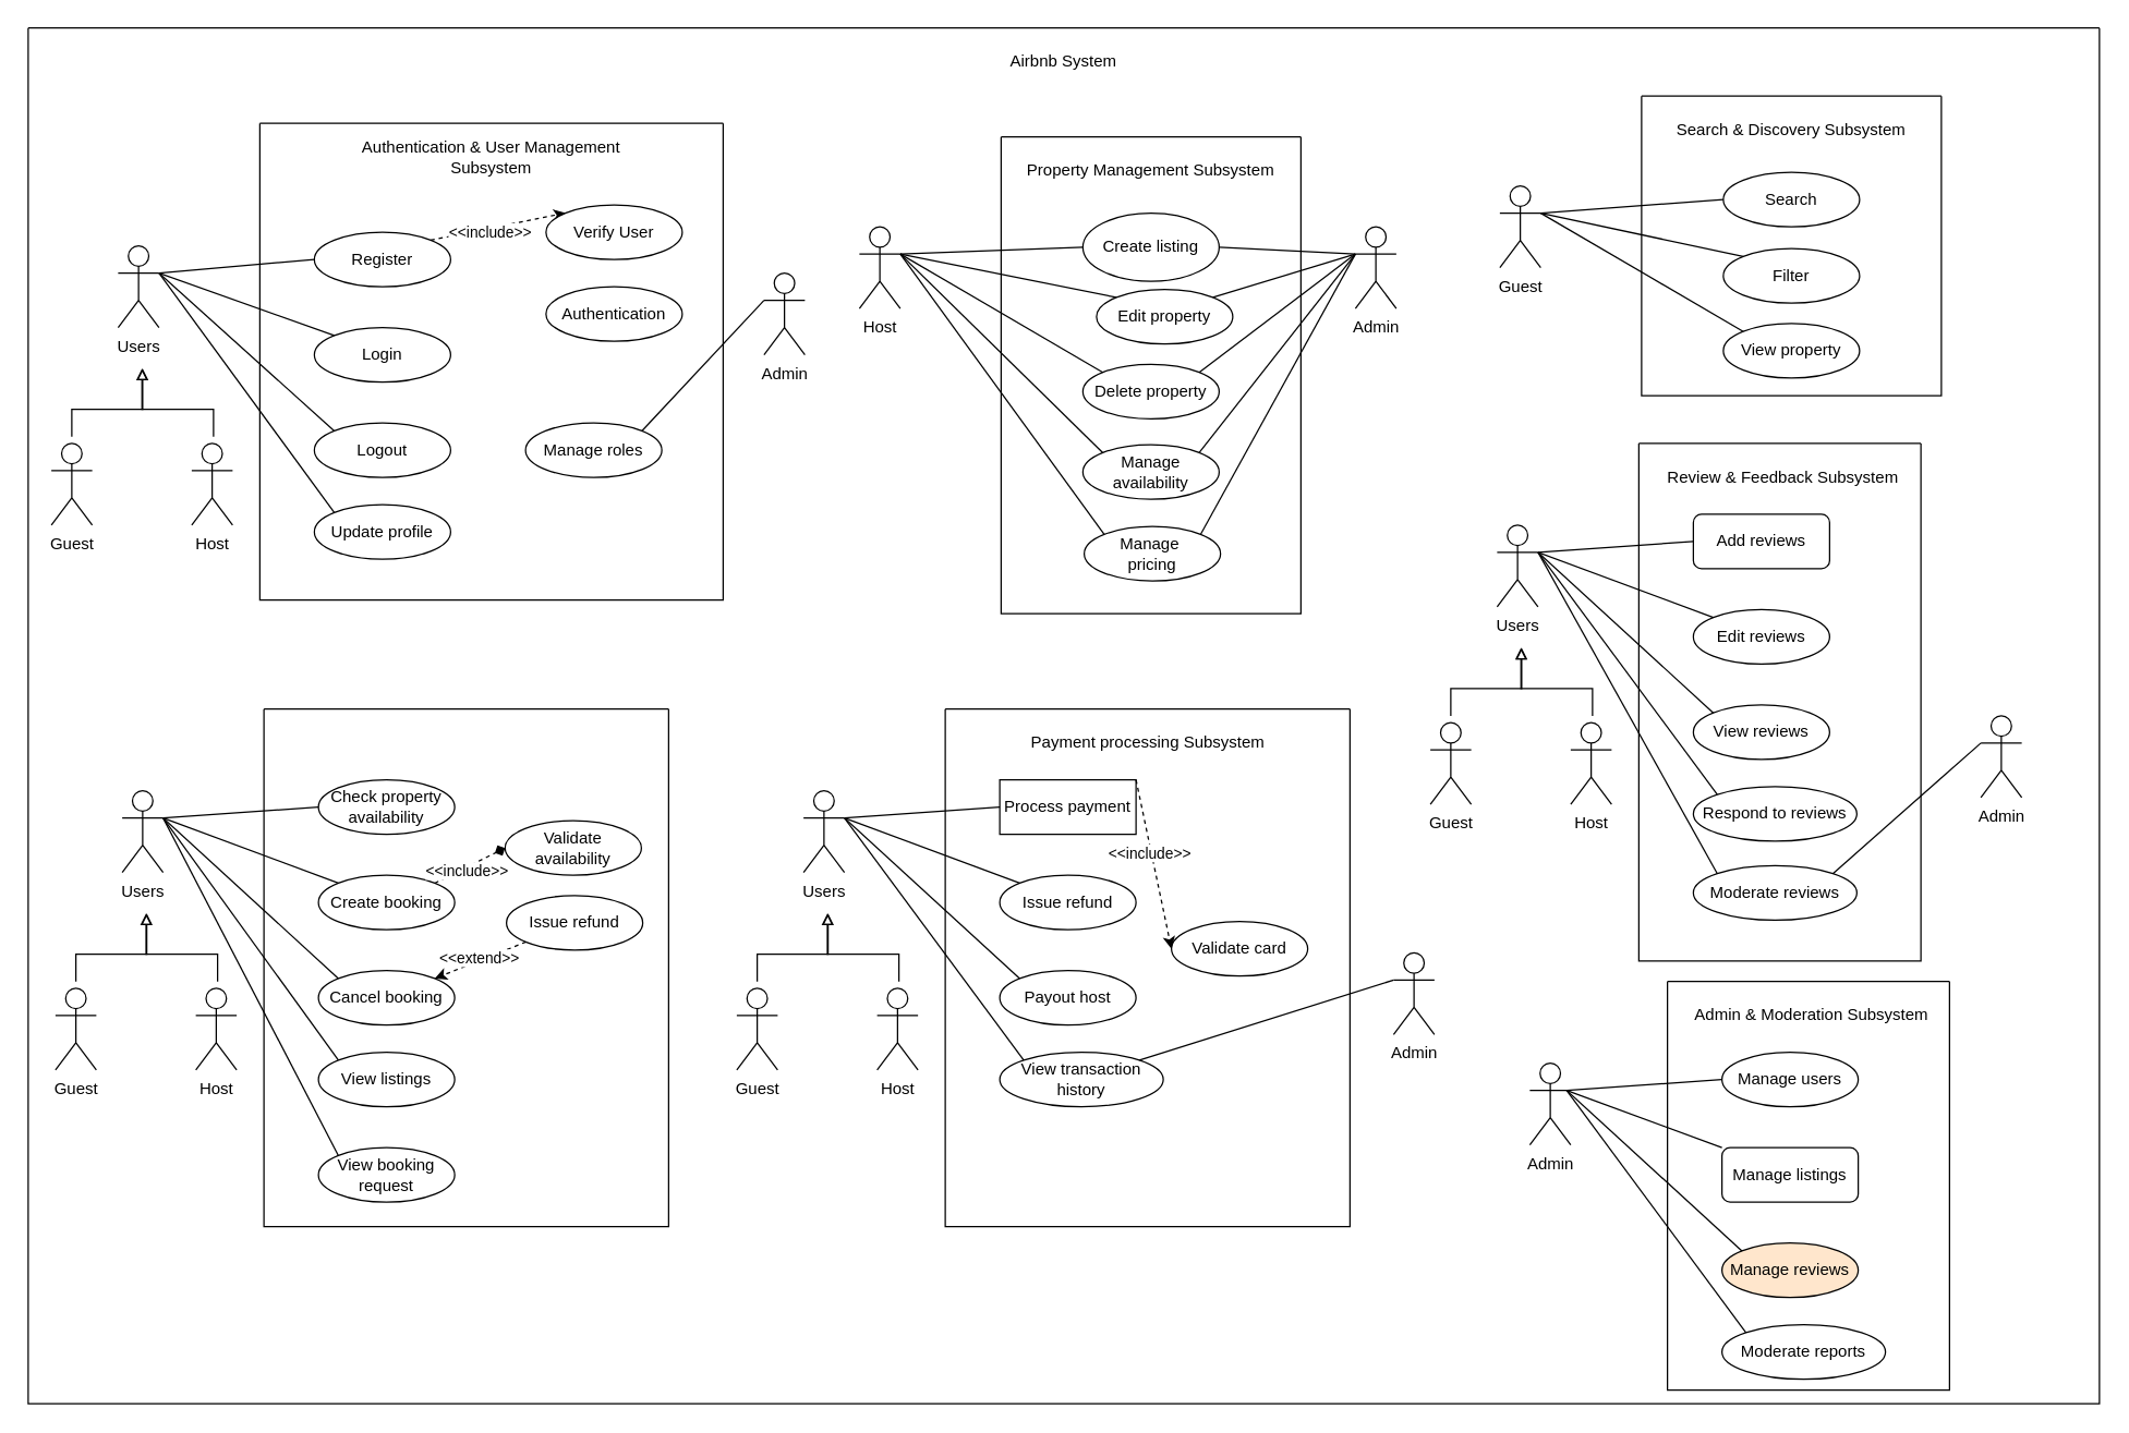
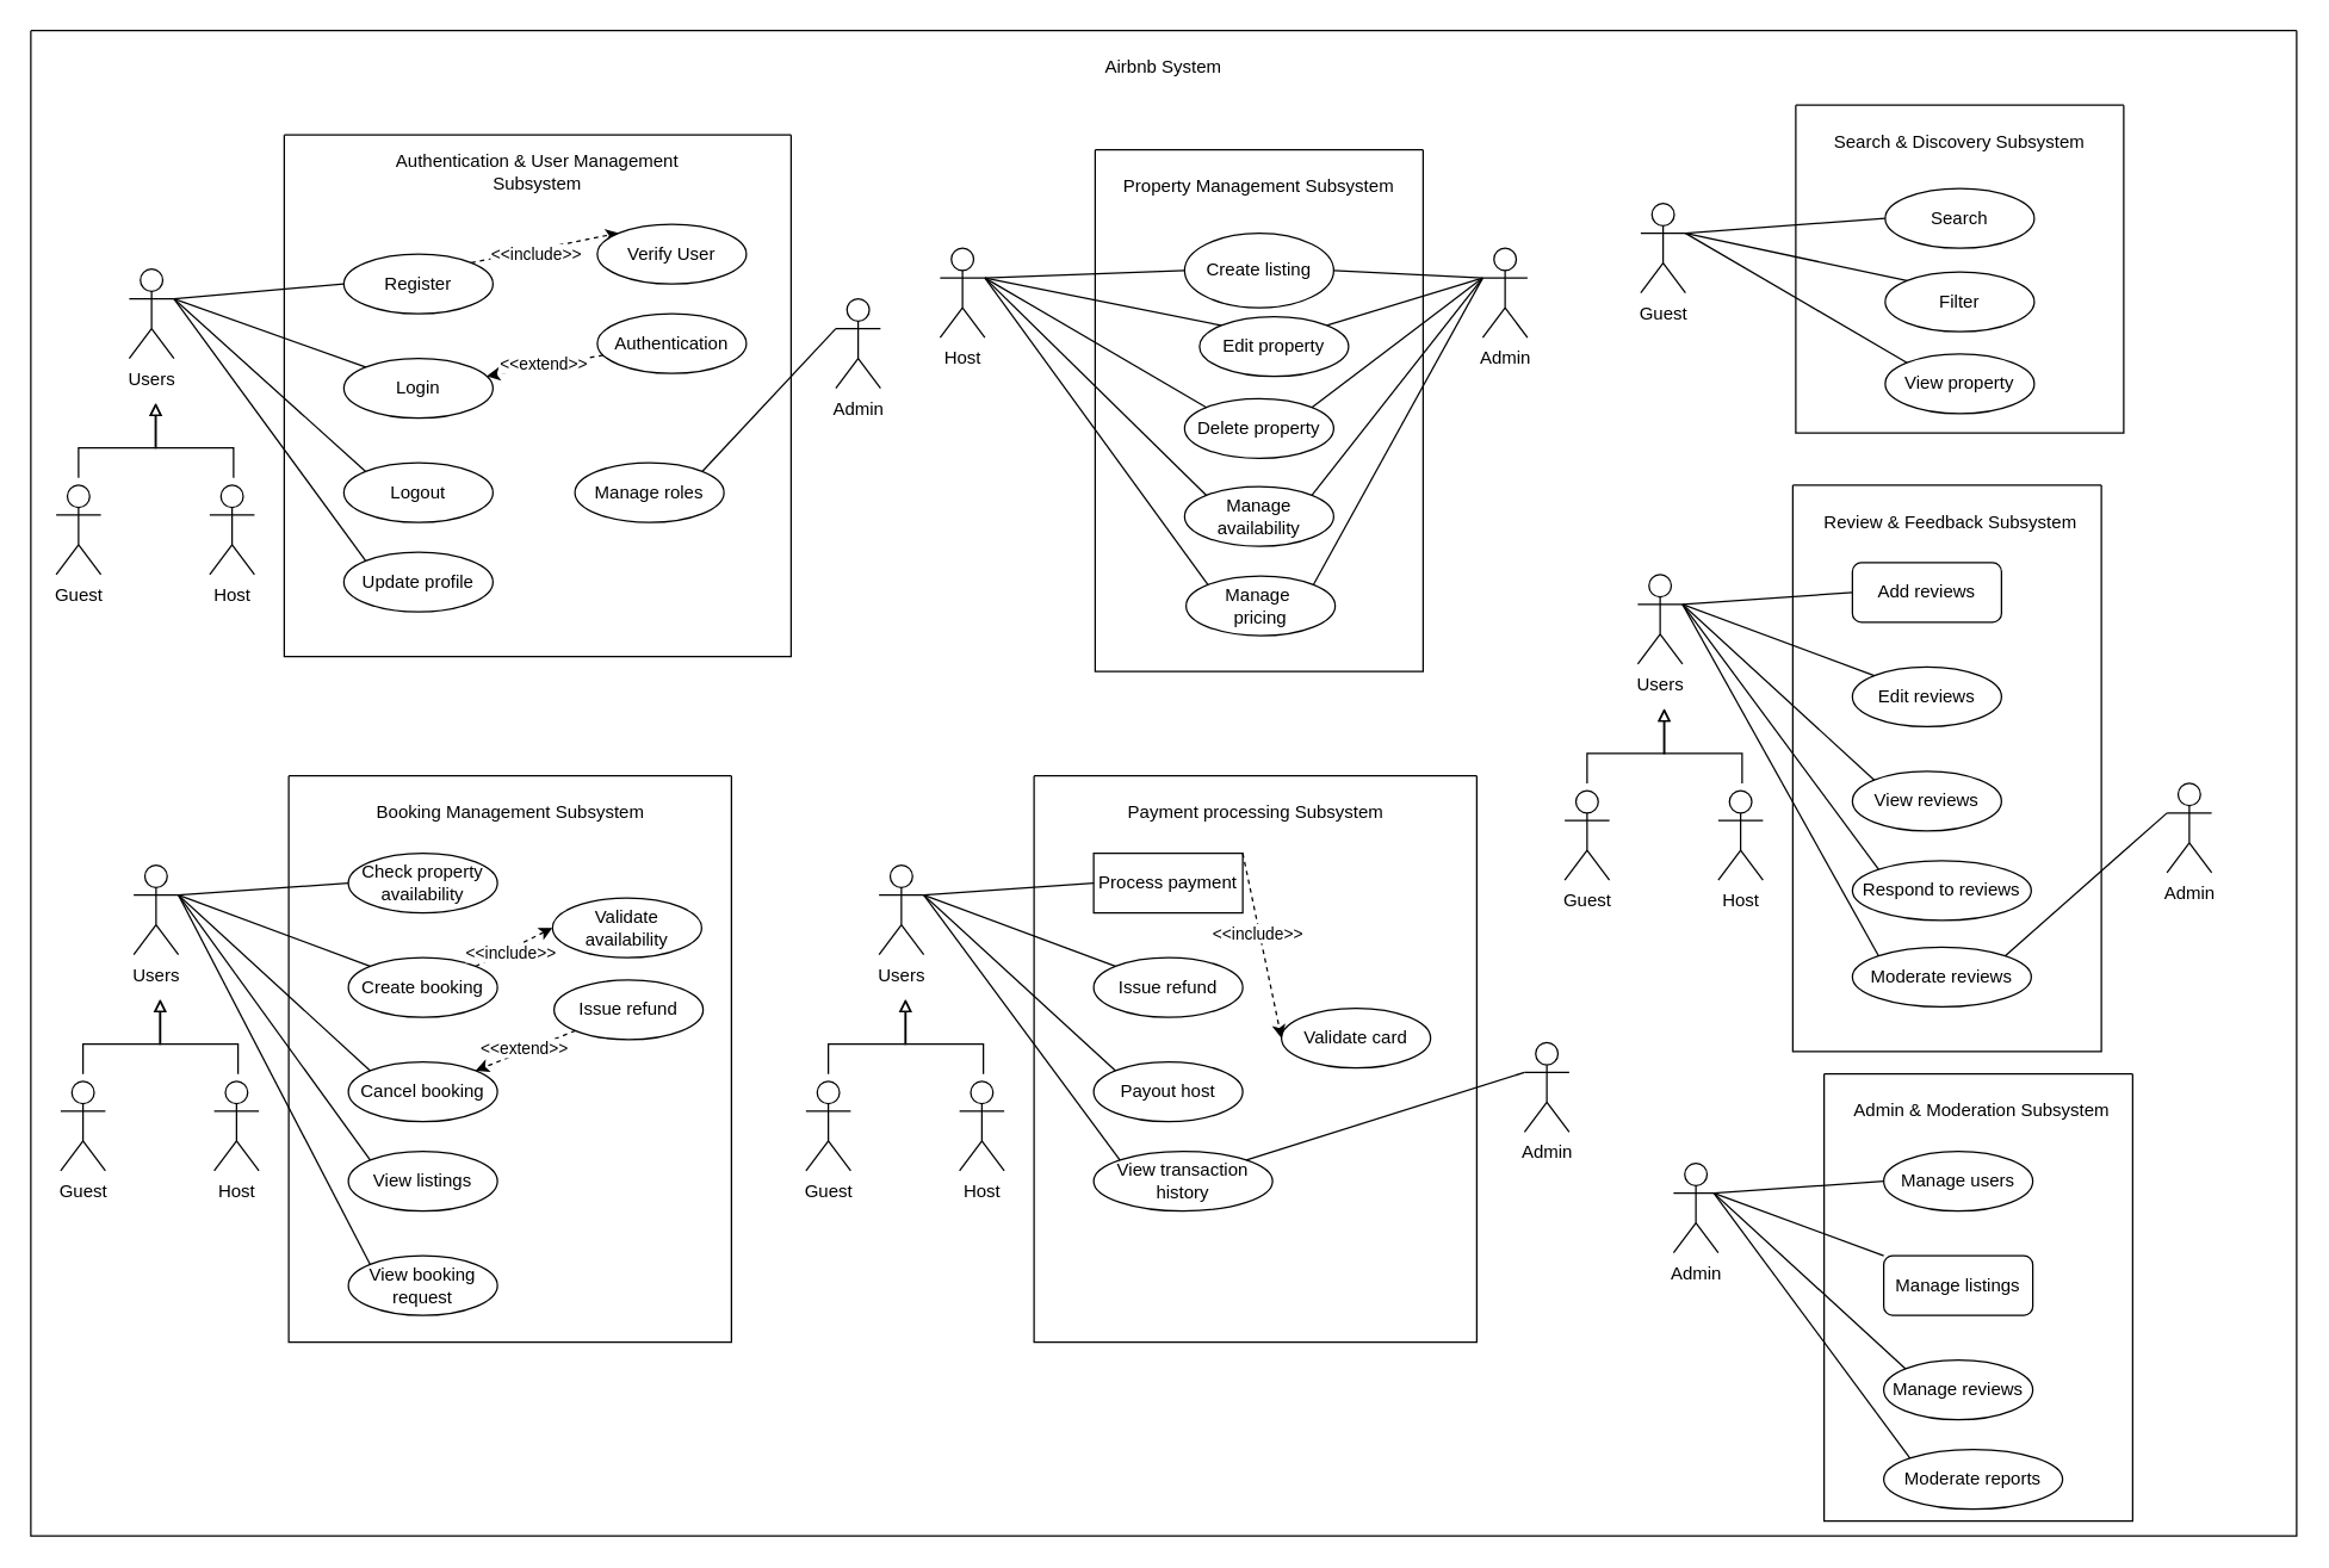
+ <mxCell id="10" value="" style="rounded=0;orthogonalLoop=1;jettySize=auto;html=1;dashed=1;" edge="1" parent="4" source="13" target="12"><mxGeometry relative="1" as="geometry" /></mxCell>
+ <mxCell id="11" value="&amp;lt;&amp;lt;extend&amp;gt;&amp;gt;" style="edgeLabel;html=1;align=center;verticalAlign=middle;resizable=0;points=[];" vertex="1" connectable="0" parent="10"><mxGeometry x="0.024" y="-2" relative="1" as="geometry"><mxPoint as="offset" /></mxGeometry></mxCell>
+ <mxCell id="57" value="Booking Management Subsystem" style="text;html=1;whiteSpace=wrap;strokeColor=none;fillColor=none;align=center;verticalAlign=middle;rounded=0;" vertex="1" parent="56"><mxGeometry x="49" y="10" width="200" height="30" as="geometry" /></mxCell>
- <mxCell id="66" style="rounded=0;orthogonalLoop=1;jettySize=auto;html=1;exitX=1;exitY=0;exitDx=0;exitDy=0;entryX=0;entryY=0.5;entryDx=0;entryDy=0;dashed=1;endArrow=diamond;" edge="1" target="65" parent="56" source="61"><mxGeometry relative="1" as="geometry"><mxPoint x="125" y="88" as="sourcePoint" /></mxGeometry></mxCell>
+ <mxCell id="66" style="rounded=0;orthogonalLoop=1;jettySize=auto;html=1;exitX=1;exitY=0;exitDx=0;exitDy=0;entryX=0;entryY=0.5;entryDx=0;entryDy=0;dashed=1;" edge="1" target="65" parent="56" source="61"><mxGeometry relative="1" as="geometry"><mxPoint x="125" y="88" as="sourcePoint" /></mxGeometry></mxCell>
- <mxCell id="122" value="Manage reviews" style="ellipse;whiteSpace=wrap;html=1;fillColor=#ffe6cc;" vertex="1" parent="118"><mxGeometry x="40" y="192" width="100" height="40" as="geometry" /></mxCell>
+ <mxCell id="122" value="Manage reviews" style="ellipse;whiteSpace=wrap;html=1;" vertex="1" parent="118"><mxGeometry x="40" y="192" width="100" height="40" as="geometry" /></mxCell>
